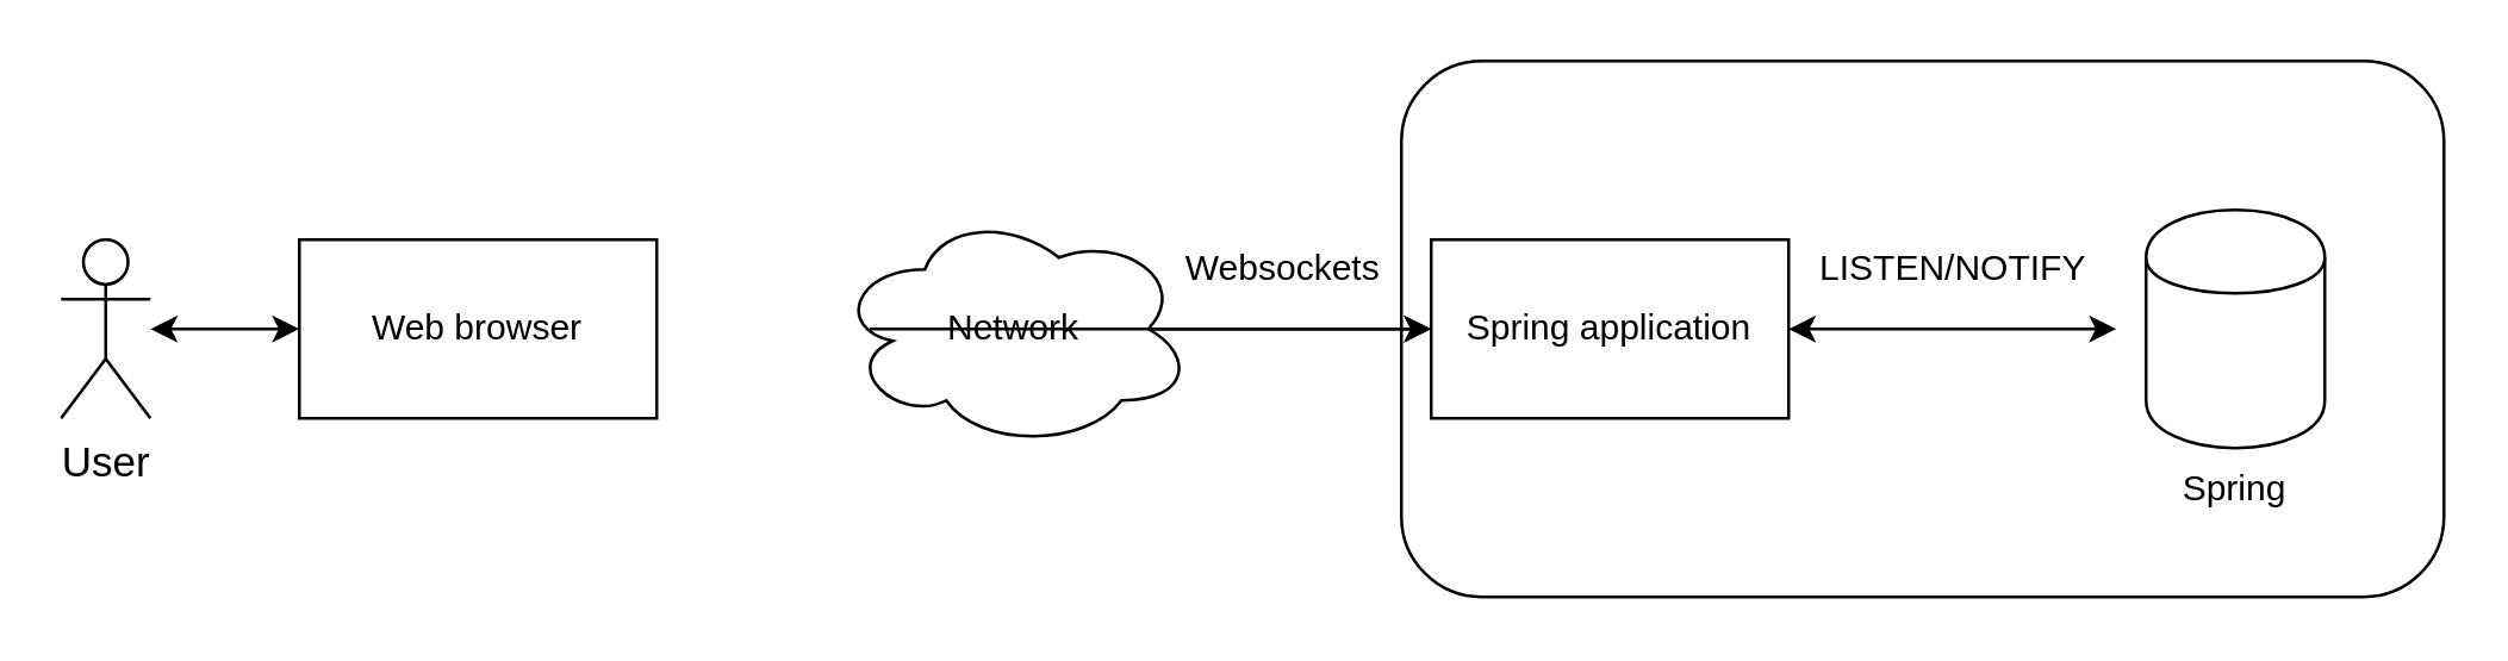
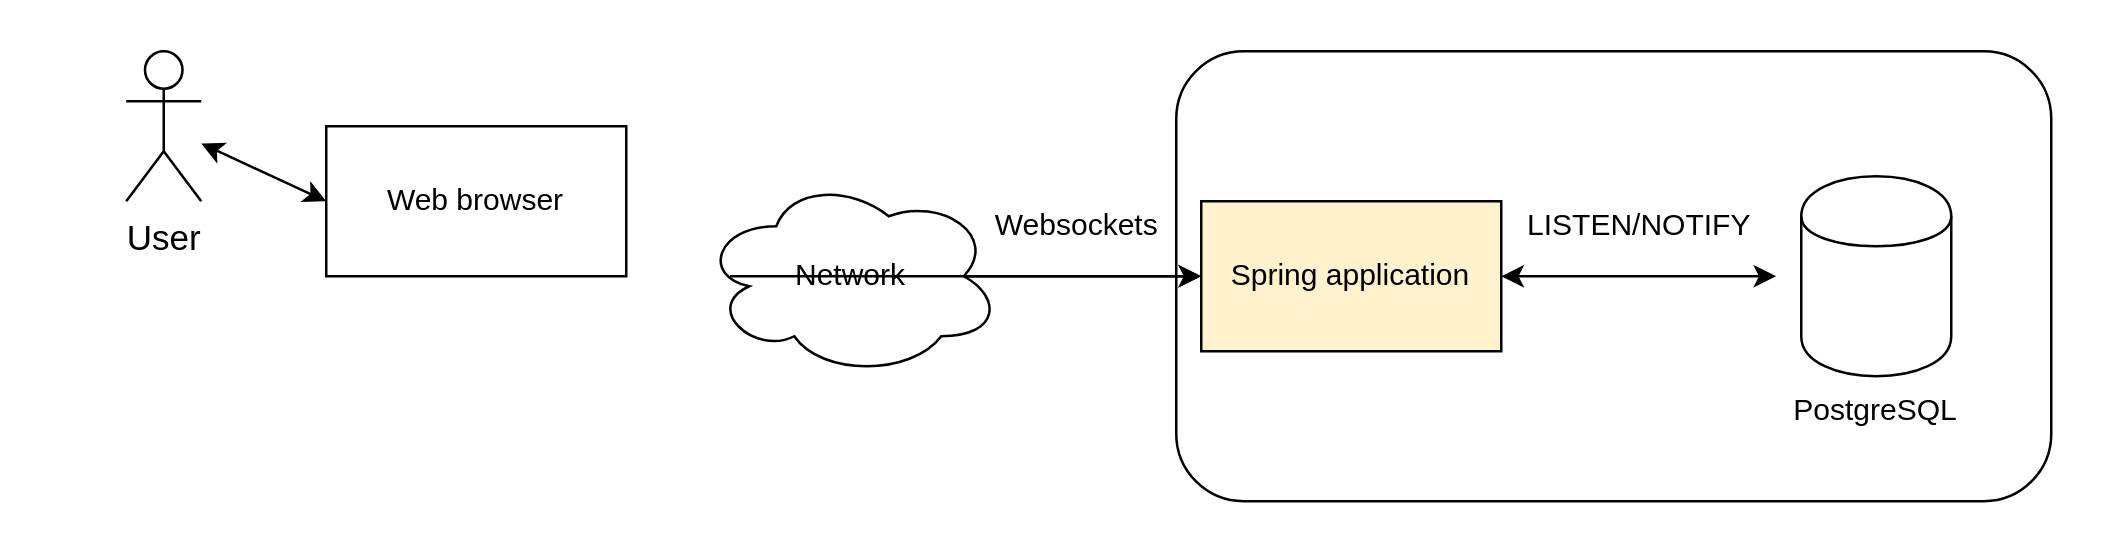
- <mxCell id="12" value="User" style="shape=umlActor;verticalLabelPosition=bottom;labelBackgroundColor=#ffffff;verticalAlign=top;html=1;outlineConnect=0;fontSize=14;" vertex="1" parent="1"><mxGeometry x="20" y="80" width="30" height="60" as="geometry" /></mxCell>
+ <mxCell id="12" value="User" style="shape=umlActor;verticalLabelPosition=bottom;labelBackgroundColor=#ffffff;verticalAlign=top;html=1;outlineConnect=0;fontSize=14;" vertex="1" parent="1"><mxGeometry x="50" y="20" width="30" height="60" as="geometry" /></mxCell>
- <mxCell id="3" value="Web browser" style="rounded=0;whiteSpace=wrap;html=1;" vertex="1" parent="1"><mxGeometry x="100" y="80" width="120" height="60" as="geometry" /></mxCell>
+ <mxCell id="3" value="Web browser" style="rounded=0;whiteSpace=wrap;html=1;" vertex="1" parent="1"><mxGeometry x="130" y="50" width="120" height="60" as="geometry" /></mxCell>
- <mxCell id="4" value="Spring application" style="rounded=0;whiteSpace=wrap;html=1;" vertex="1" parent="1"><mxGeometry x="480" y="80" width="120" height="60" as="geometry" /></mxCell>
+ <mxCell id="4" value="Spring application" style="rounded=0;whiteSpace=wrap;html=1;fillColor=#fff2cc;" vertex="1" parent="1"><mxGeometry x="480" y="80" width="120" height="60" as="geometry" /></mxCell>
- <mxCell id="6" value="Spring" style="shape=cylinder;whiteSpace=wrap;html=1;boundedLbl=1;backgroundOutline=1;labelPosition=center;verticalLabelPosition=bottom;align=center;verticalAlign=top;" vertex="1" parent="1"><mxGeometry x="720" y="70" width="60" height="80" as="geometry" /></mxCell>
+ <mxCell id="6" value="PostgreSQL" style="shape=cylinder;whiteSpace=wrap;html=1;boundedLbl=1;backgroundOutline=1;labelPosition=center;verticalLabelPosition=bottom;align=center;verticalAlign=top;" vertex="1" parent="1"><mxGeometry x="720" y="70" width="60" height="80" as="geometry" /></mxCell>
